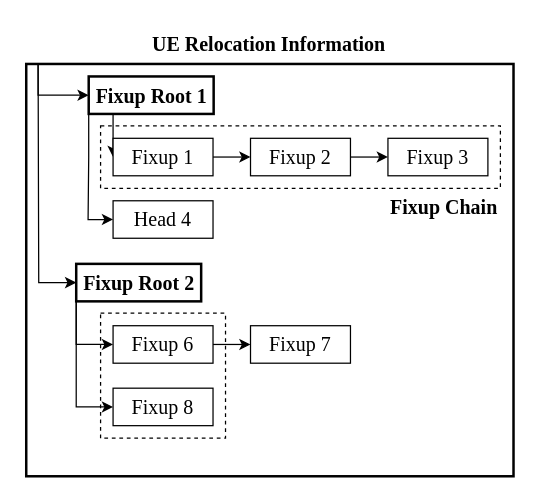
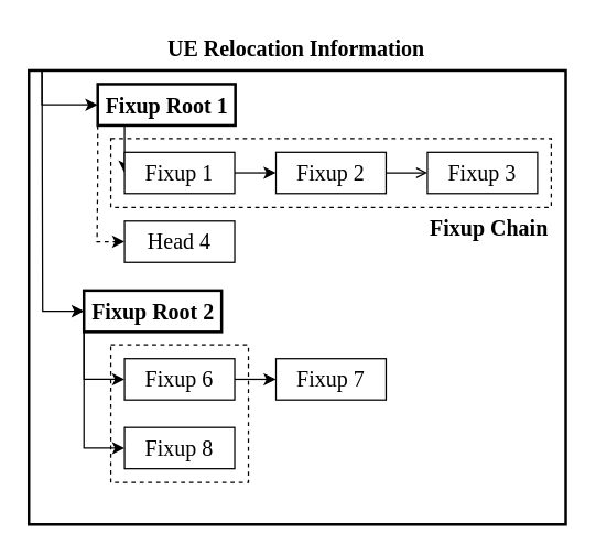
- <mxCell id="18" style="edgeStyle=orthogonalEdgeStyle;rounded=0;orthogonalLoop=1;jettySize=auto;html=1;exitX=1;exitY=0.5;exitDx=0;exitDy=0;entryX=0;entryY=0.5;entryDx=0;entryDy=0;" parent="1" source="19" target="20" edge="1"><mxGeometry relative="1" as="geometry" /></mxCell>
+ <mxCell id="18" style="edgeStyle=orthogonalEdgeStyle;rounded=0;orthogonalLoop=1;jettySize=auto;html=1;exitX=1;exitY=0.5;exitDx=0;exitDy=0;entryX=0;entryY=0.5;entryDx=0;entryDy=0;endArrow=open;" parent="1" source="19" target="20" edge="1"><mxGeometry relative="1" as="geometry" /></mxCell>
- <mxCell id="6" style="edgeStyle=orthogonalEdgeStyle;rounded=0;orthogonalLoop=1;jettySize=auto;html=1;exitX=0;exitY=1;exitDx=0;exitDy=0;entryX=0;entryY=0.5;entryDx=0;entryDy=0;" parent="1" source="8" target="11" edge="1"><mxGeometry relative="1" as="geometry" /></mxCell>
+ <mxCell id="6" style="edgeStyle=orthogonalEdgeStyle;rounded=0;orthogonalLoop=1;jettySize=auto;html=1;exitX=0;exitY=1;exitDx=0;exitDy=0;entryX=0;entryY=0.5;entryDx=0;entryDy=0;dashed=1;" parent="1" source="8" target="11" edge="1"><mxGeometry relative="1" as="geometry" /></mxCell>
